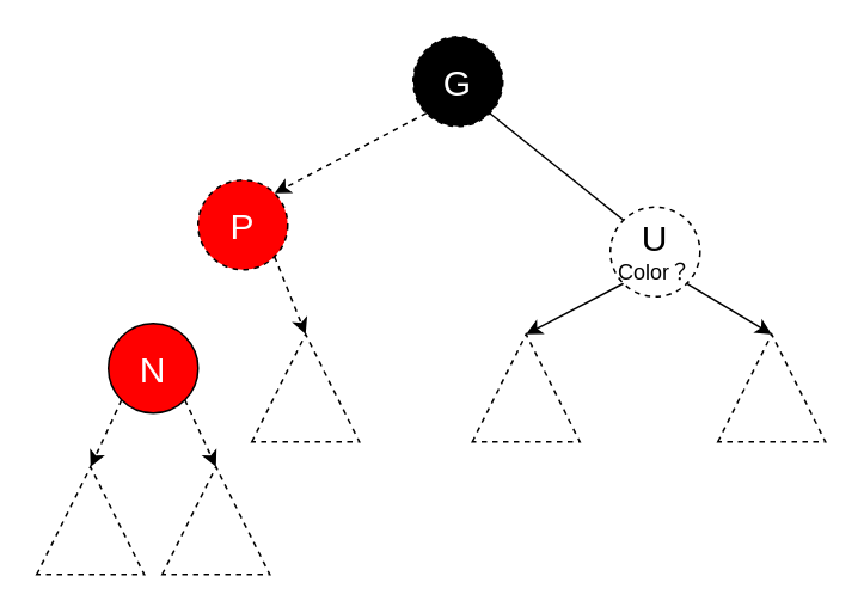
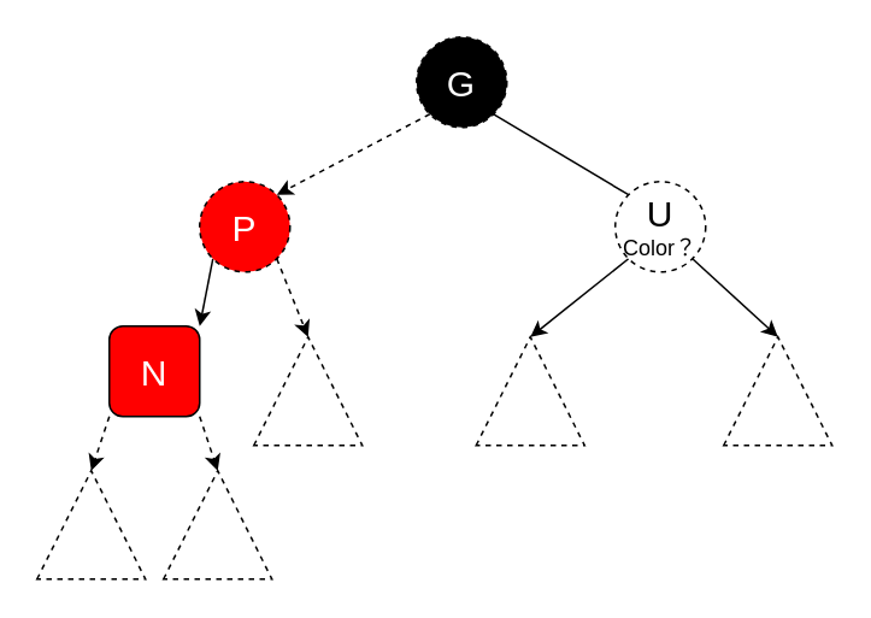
- <mxCell id="13" value="&lt;font style=&quot;font-size: 20px;&quot;&gt;U&lt;/font&gt;&lt;br&gt;Color？" style="ellipse;whiteSpace=wrap;html=1;aspect=fixed;dashed=1;" vertex="1" parent="1"><mxGeometry x="340" y="115" width="50" height="50" as="geometry" /></mxCell>
+ <mxCell id="13" value="&lt;font style=&quot;font-size: 20px;&quot;&gt;U&lt;/font&gt;&lt;br&gt;Color？" style="ellipse;whiteSpace=wrap;html=1;aspect=fixed;dashed=1;" vertex="1" parent="1"><mxGeometry x="340" y="100" width="50" height="50" as="geometry" /></mxCell>
+ <mxCell id="2" style="edgeStyle=none;rounded=0;orthogonalLoop=1;jettySize=auto;html=1;exitX=0;exitY=1;exitDx=0;exitDy=0;entryX=1;entryY=0;entryDx=0;entryDy=0;fontSize=20;fontColor=#000000;" edge="1" parent="1" source="4" target="7"><mxGeometry relative="1" as="geometry" /></mxCell>
- <mxCell id="7" value="&lt;font color=&quot;#ffffff&quot;&gt;&lt;span style=&quot;font-size: 20px;&quot;&gt;N&lt;/span&gt;&lt;/font&gt;" style="ellipse;whiteSpace=wrap;html=1;aspect=fixed;fillColor=#FF0000;" vertex="1" parent="1"><mxGeometry x="60" y="180" width="50" height="50" as="geometry" /></mxCell>
+ <mxCell id="7" value="&lt;font color=&quot;#ffffff&quot;&gt;&lt;span style=&quot;font-size: 20px;&quot;&gt;N&lt;/span&gt;&lt;/font&gt;" style="whiteSpace=wrap;html=1;aspect=fixed;fillColor=#FF0000;rounded=1;" vertex="1" parent="1"><mxGeometry x="60" y="180" width="50" height="50" as="geometry" /></mxCell>
